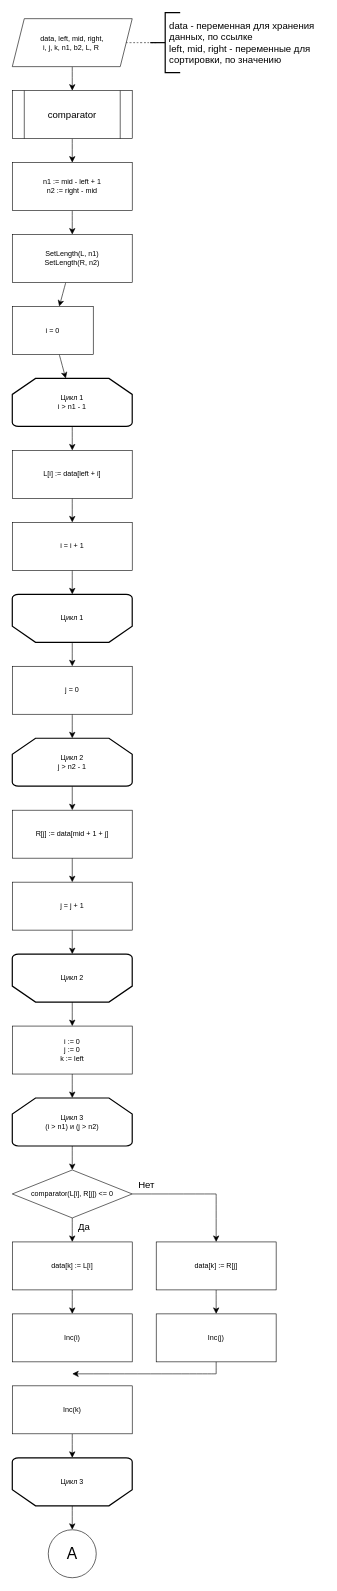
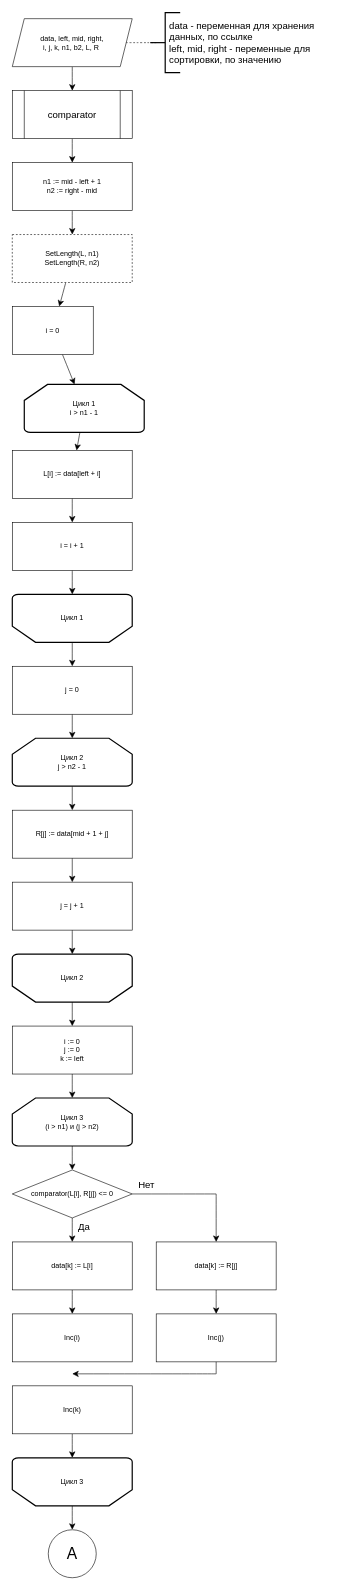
- <mxCell id="13" value="&lt;div&gt;SetLength(L, n1)&lt;/div&gt;&lt;div&gt;&lt;span style=&quot;background-color: initial;&quot;&gt;SetLength(R, n2)&lt;/span&gt;&lt;/div&gt;" style="rounded=0;whiteSpace=wrap;html=1;" vertex="1" parent="1"><mxGeometry x="20" y="390" width="200" height="80" as="geometry" /></mxCell>
+ <mxCell id="13" value="&lt;div&gt;SetLength(L, n1)&lt;/div&gt;&lt;div&gt;&lt;span style=&quot;background-color: initial;&quot;&gt;SetLength(R, n2)&lt;/span&gt;&lt;/div&gt;" style="rounded=0;whiteSpace=wrap;html=1;dashed=1;" vertex="1" parent="1"><mxGeometry x="20" y="390" width="200" height="80" as="geometry" /></mxCell>
- <mxCell id="17" value="Цикл 1&lt;div&gt;i &amp;gt; n1 - 1&lt;/div&gt;" style="strokeWidth=2;html=1;shape=mxgraph.flowchart.loop_limit;whiteSpace=wrap;" vertex="1" parent="1"><mxGeometry x="20" y="630" width="200" height="80" as="geometry" /></mxCell>
+ <mxCell id="17" value="Цикл 1&lt;div&gt;i &amp;gt; n1 - 1&lt;/div&gt;" style="strokeWidth=2;html=1;shape=mxgraph.flowchart.loop_limit;whiteSpace=wrap;" vertex="1" parent="1"><mxGeometry x="40" y="640" width="200" height="80" as="geometry" /></mxCell>
